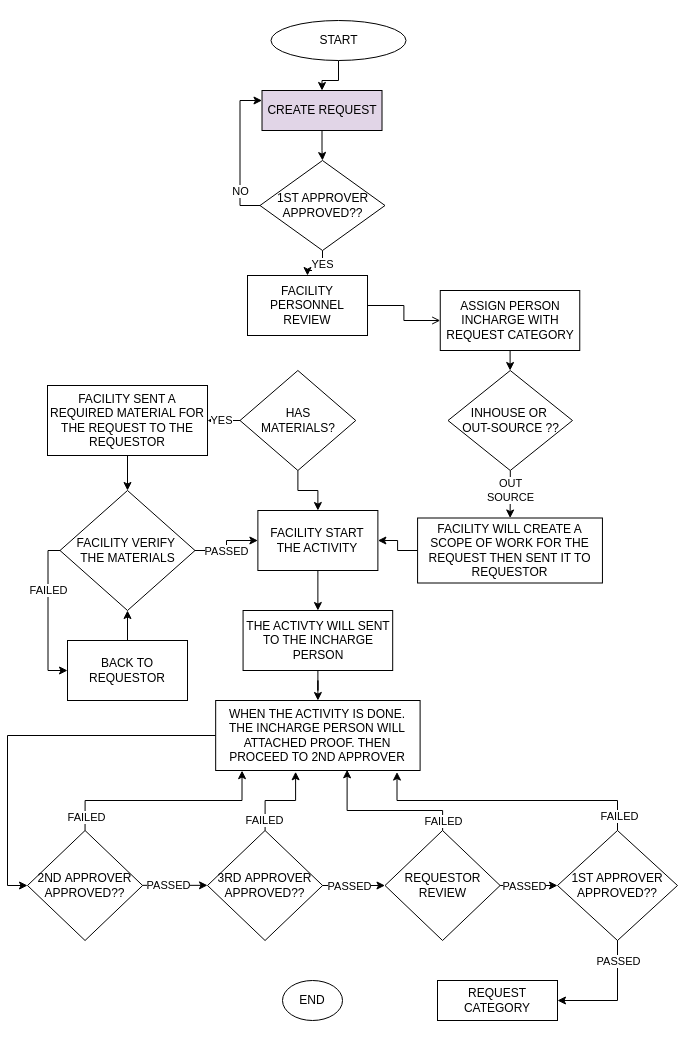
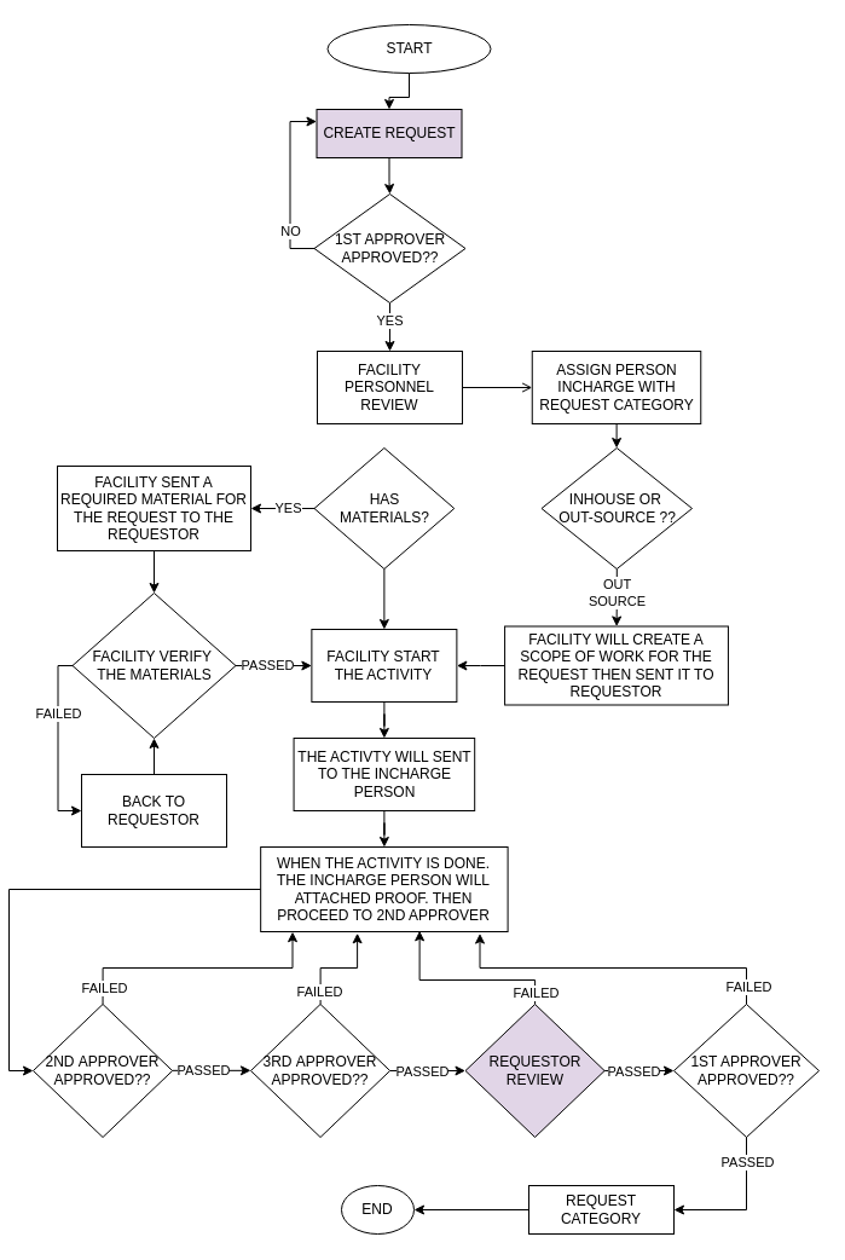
- <mxCell id="12" value="FACILITY PERSONNEL REVIEW" style="whiteSpace=wrap;html=1;" vertex="1" parent="1"><mxGeometry x="240.01" y="275" width="120" height="60" as="geometry" /></mxCell>
+ <mxCell id="12" value="FACILITY PERSONNEL REVIEW" style="whiteSpace=wrap;html=1;" vertex="1" parent="1"><mxGeometry x="255.01" y="290" width="120" height="60" as="geometry" /></mxCell>
- <mxCell id="21" value="HAS&lt;br&gt;&lt;div&gt;MATERIALS?&lt;/div&gt;" style="rhombus;whiteSpace=wrap;html=1;" vertex="1" parent="1"><mxGeometry x="232.51" y="370" width="115.75" height="100" as="geometry" /></mxCell>
+ <mxCell id="21" value="HAS&lt;br&gt;&lt;div&gt;MATERIALS?&lt;/div&gt;" style="rhombus;whiteSpace=wrap;html=1;" vertex="1" parent="1"><mxGeometry x="252.51" y="370" width="115.75" height="100" as="geometry" /></mxCell>
- <mxCell id="31" value="FACILITY START THE ACTIVITY" style="whiteSpace=wrap;html=1;" vertex="1" parent="1"><mxGeometry x="250.38" y="510" width="120" height="60" as="geometry" /></mxCell>
+ <mxCell id="31" value="FACILITY START THE ACTIVITY" style="whiteSpace=wrap;html=1;" vertex="1" parent="1"><mxGeometry x="250.38" y="520" width="120" height="60" as="geometry" /></mxCell>
- <mxCell id="47" value="REQUESTOR REVIEW" style="rhombus;whiteSpace=wrap;html=1;" vertex="1" parent="1"><mxGeometry x="377.51" y="830" width="115.11" height="110" as="geometry" /></mxCell>
+ <mxCell id="47" value="REQUESTOR REVIEW" style="rhombus;whiteSpace=wrap;html=1;fillColor=#e1d5e7;" vertex="1" parent="1"><mxGeometry x="377.51" y="830" width="115.11" height="110" as="geometry" /></mxCell>
+ <mxCell id="59" value="" style="edgeStyle=orthogonalEdgeStyle;rounded=0;orthogonalLoop=1;jettySize=auto;html=1;" edge="1" parent="1" source="60" target="61"><mxGeometry relative="1" as="geometry" /></mxCell>
